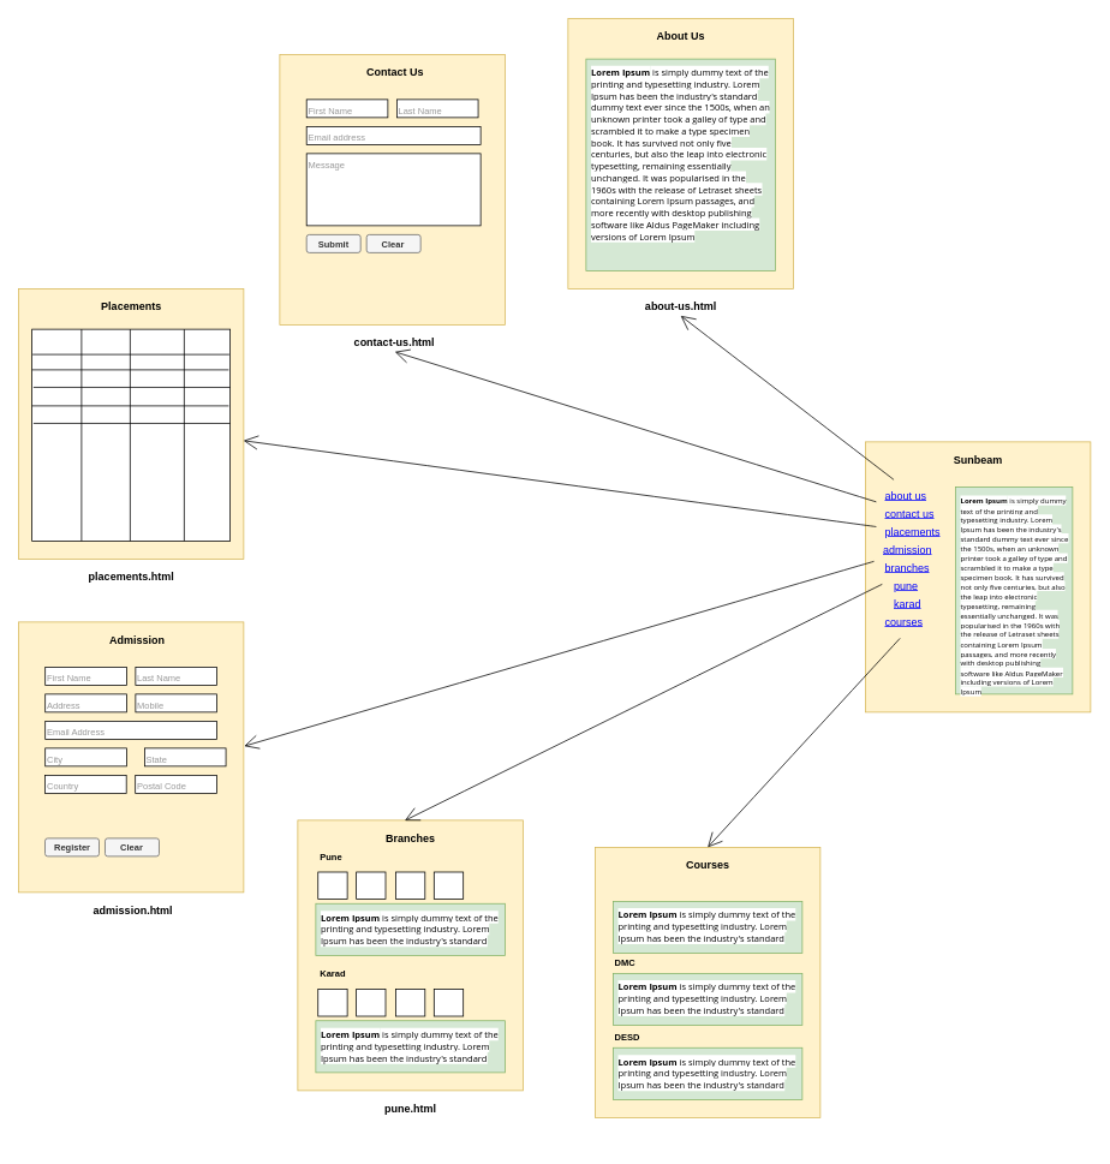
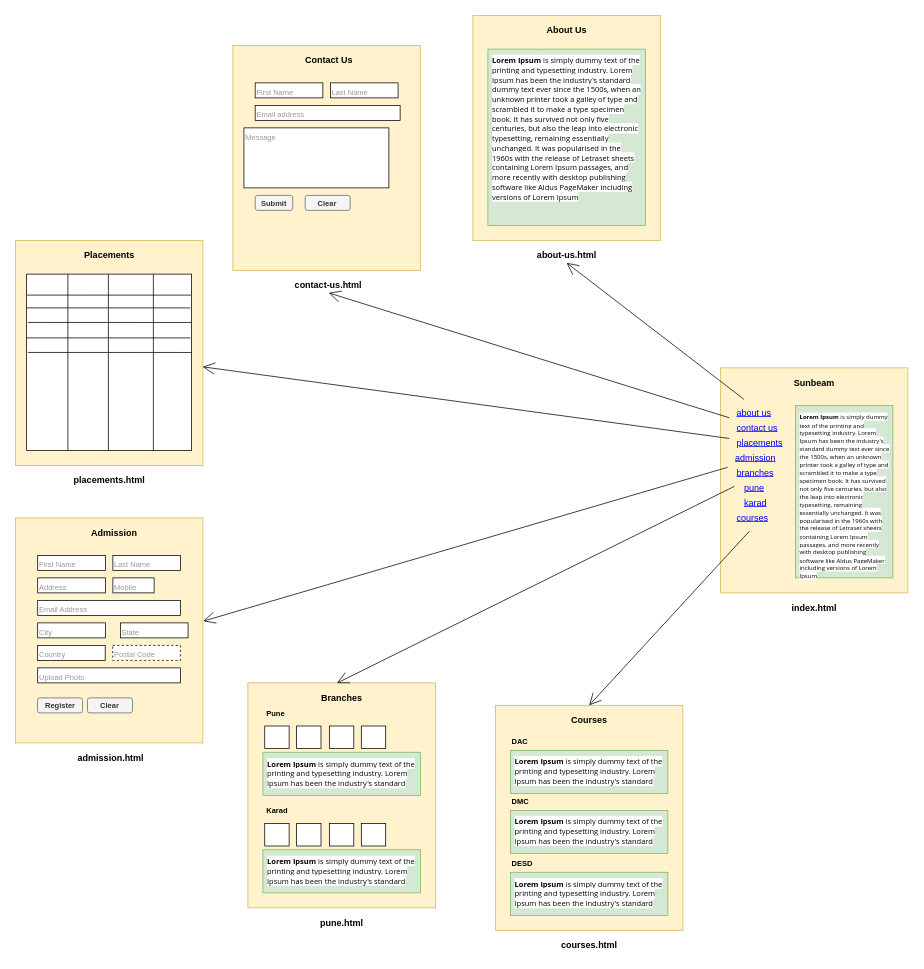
- <mxCell id="14" value="Message" style="rounded=0;whiteSpace=wrap;html=1;hachureGap=4;pointerEvents=0;fontSize=10;fontColor=#999999;align=left;verticalAlign=top;" vertex="1" parent="7"><mxGeometry x="29.75" y="110" width="193.25" height="80" as="geometry" /></mxCell>
+ <mxCell id="14" value="Message" style="rounded=0;whiteSpace=wrap;html=1;hachureGap=4;pointerEvents=0;fontSize=10;fontColor=#999999;align=left;verticalAlign=top;" vertex="1" parent="7"><mxGeometry x="14.75" y="110" width="193.25" height="80" as="geometry" /></mxCell>
- <mxCell id="15" value="Submit" style="rounded=1;whiteSpace=wrap;html=1;hachureGap=4;pointerEvents=0;fontSize=10;fontColor=#333333;align=center;verticalAlign=middle;fontStyle=1;horizontal=1;fillColor=#f5f5f5;strokeColor=#666666;" vertex="1" parent="7"><mxGeometry x="29.75" y="200" width="60" height="20" as="geometry" /></mxCell>
+ <mxCell id="15" value="Submit" style="rounded=1;whiteSpace=wrap;html=1;hachureGap=4;pointerEvents=0;fontSize=10;fontColor=#333333;align=center;verticalAlign=middle;fontStyle=1;horizontal=1;fillColor=#f5f5f5;strokeColor=#666666;" vertex="1" parent="7"><mxGeometry x="29.75" y="200" width="50" height="20" as="geometry" /></mxCell>
- <mxCell id="26" value="Mobile" style="rounded=0;whiteSpace=wrap;html=1;hachureGap=4;pointerEvents=0;fontSize=10;fontColor=#999999;align=left;verticalAlign=top;" vertex="1" parent="17"><mxGeometry x="130" y="80" width="90.25" height="20" as="geometry" /></mxCell>
+ <mxCell id="26" value="Mobile" style="rounded=0;whiteSpace=wrap;html=1;hachureGap=4;pointerEvents=0;fontSize=10;fontColor=#999999;align=left;verticalAlign=top;" vertex="1" parent="17"><mxGeometry x="130" y="80" width="55" height="20" as="geometry" /></mxCell>
+ <mxCell id="74" value="index.html" style="text;html=1;strokeColor=none;fillColor=none;align=center;verticalAlign=middle;whiteSpace=wrap;rounded=0;hachureGap=4;pointerEvents=0;fontStyle=1" vertex="1" parent="72"><mxGeometry x="87.5" y="310" width="75" height="20" as="geometry" /></mxCell>
- <mxCell id="31" value="Postal Code" style="rounded=0;whiteSpace=wrap;html=1;hachureGap=4;pointerEvents=0;fontSize=10;fontColor=#999999;align=left;verticalAlign=top;" vertex="1" parent="17"><mxGeometry x="129.75" y="170" width="90.25" height="20" as="geometry" /></mxCell>
+ <mxCell id="31" value="Postal Code" style="rounded=0;whiteSpace=wrap;html=1;hachureGap=4;pointerEvents=0;fontSize=10;fontColor=#999999;align=left;verticalAlign=top;dashed=1;" vertex="1" parent="17"><mxGeometry x="129.75" y="170" width="90.25" height="20" as="geometry" /></mxCell>
+ <mxCell id="32" value="Upload Photo" style="rounded=0;whiteSpace=wrap;html=1;hachureGap=4;pointerEvents=0;fontSize=10;fontColor=#999999;align=left;verticalAlign=top;" vertex="1" parent="17"><mxGeometry x="29.75" y="200" width="190.25" height="20" as="geometry" /></mxCell>
+ <mxCell id="67" value="DAC" style="text;html=1;strokeColor=none;fillColor=none;align=left;verticalAlign=middle;whiteSpace=wrap;rounded=0;hachureGap=4;pointerEvents=0;fontStyle=1;fontSize=10;" vertex="1" parent="62"><mxGeometry x="20" y="37.5" width="75" height="20" as="geometry" /></mxCell>
+ <mxCell id="64" value="courses.html" style="text;html=1;strokeColor=none;fillColor=none;align=center;verticalAlign=middle;whiteSpace=wrap;rounded=0;hachureGap=4;pointerEvents=0;fontStyle=1" vertex="1" parent="62"><mxGeometry x="83.75" y="310" width="82.5" height="20" as="geometry" /></mxCell>
